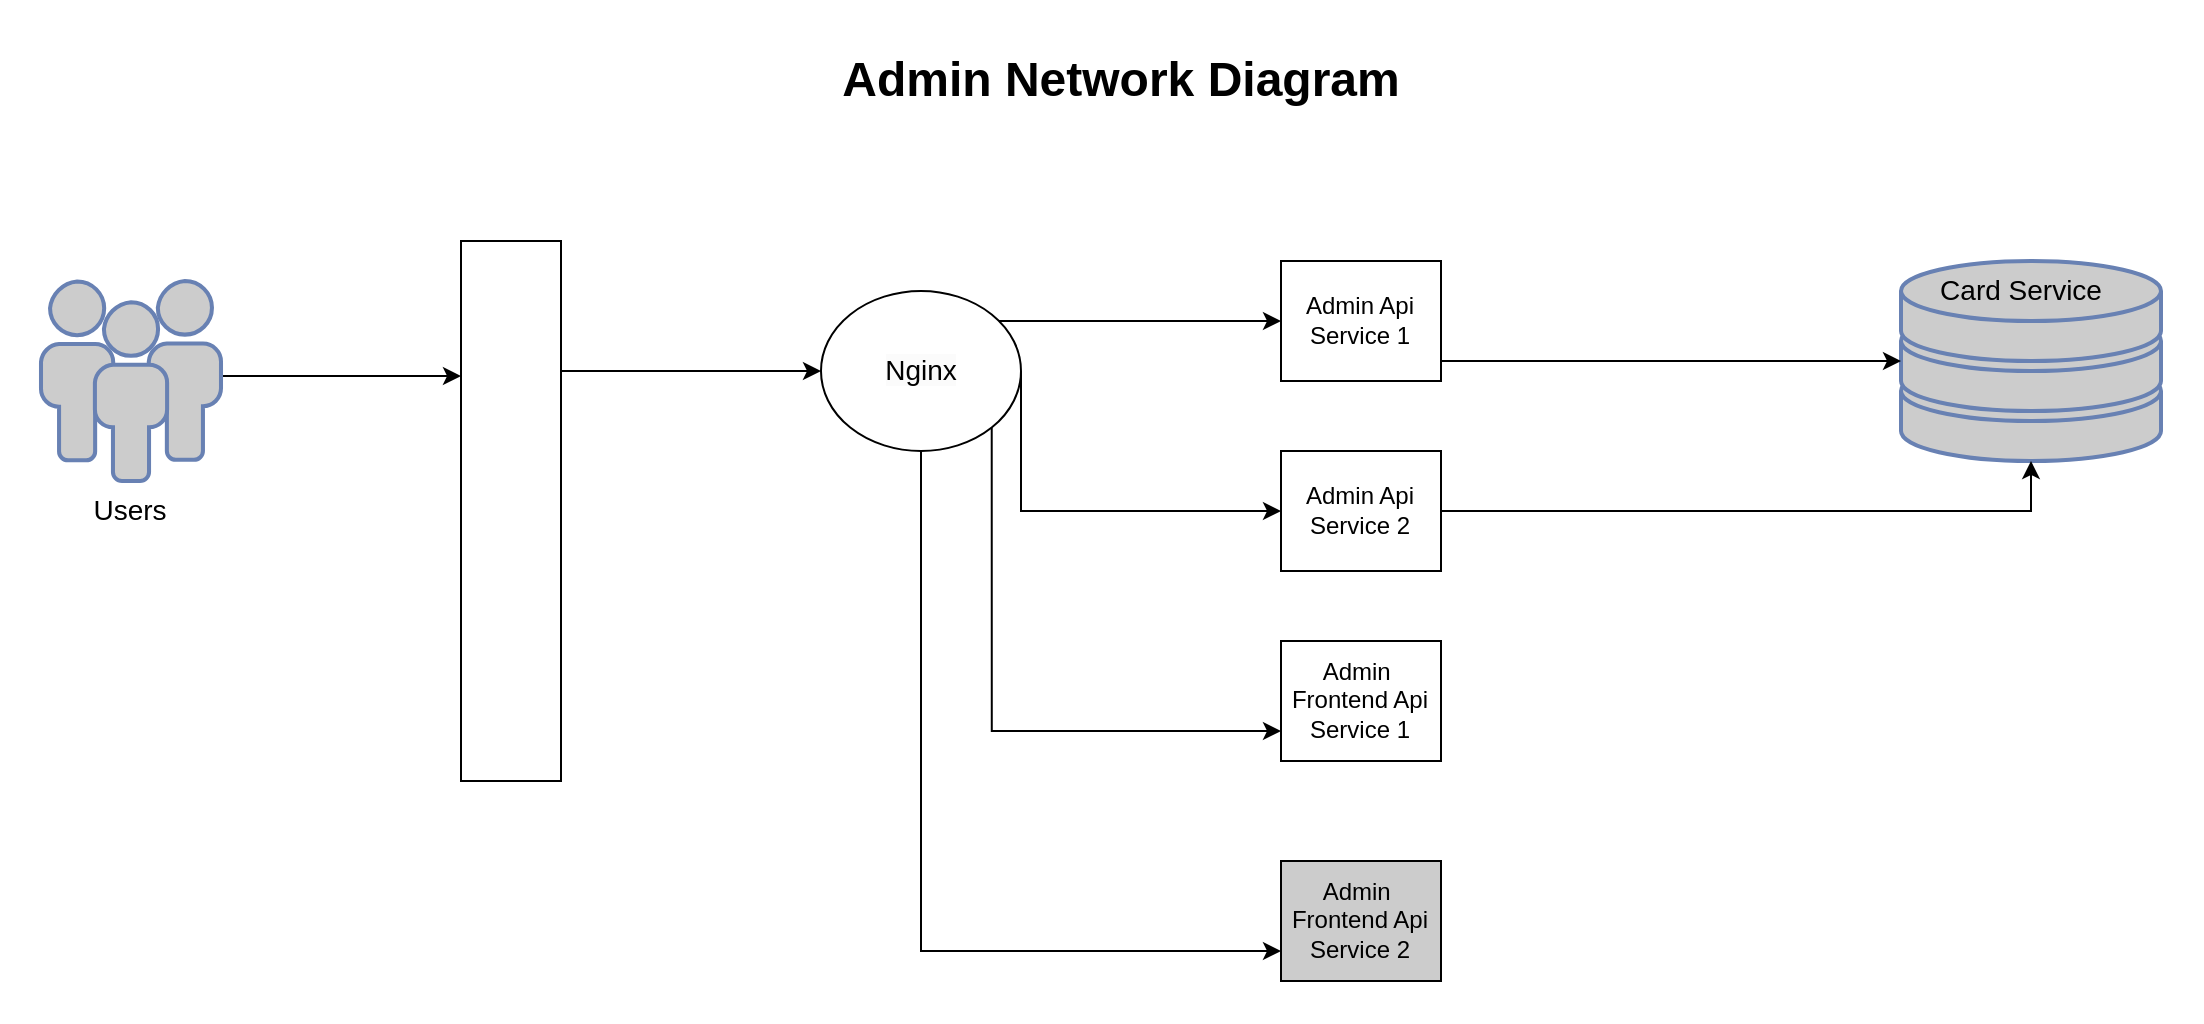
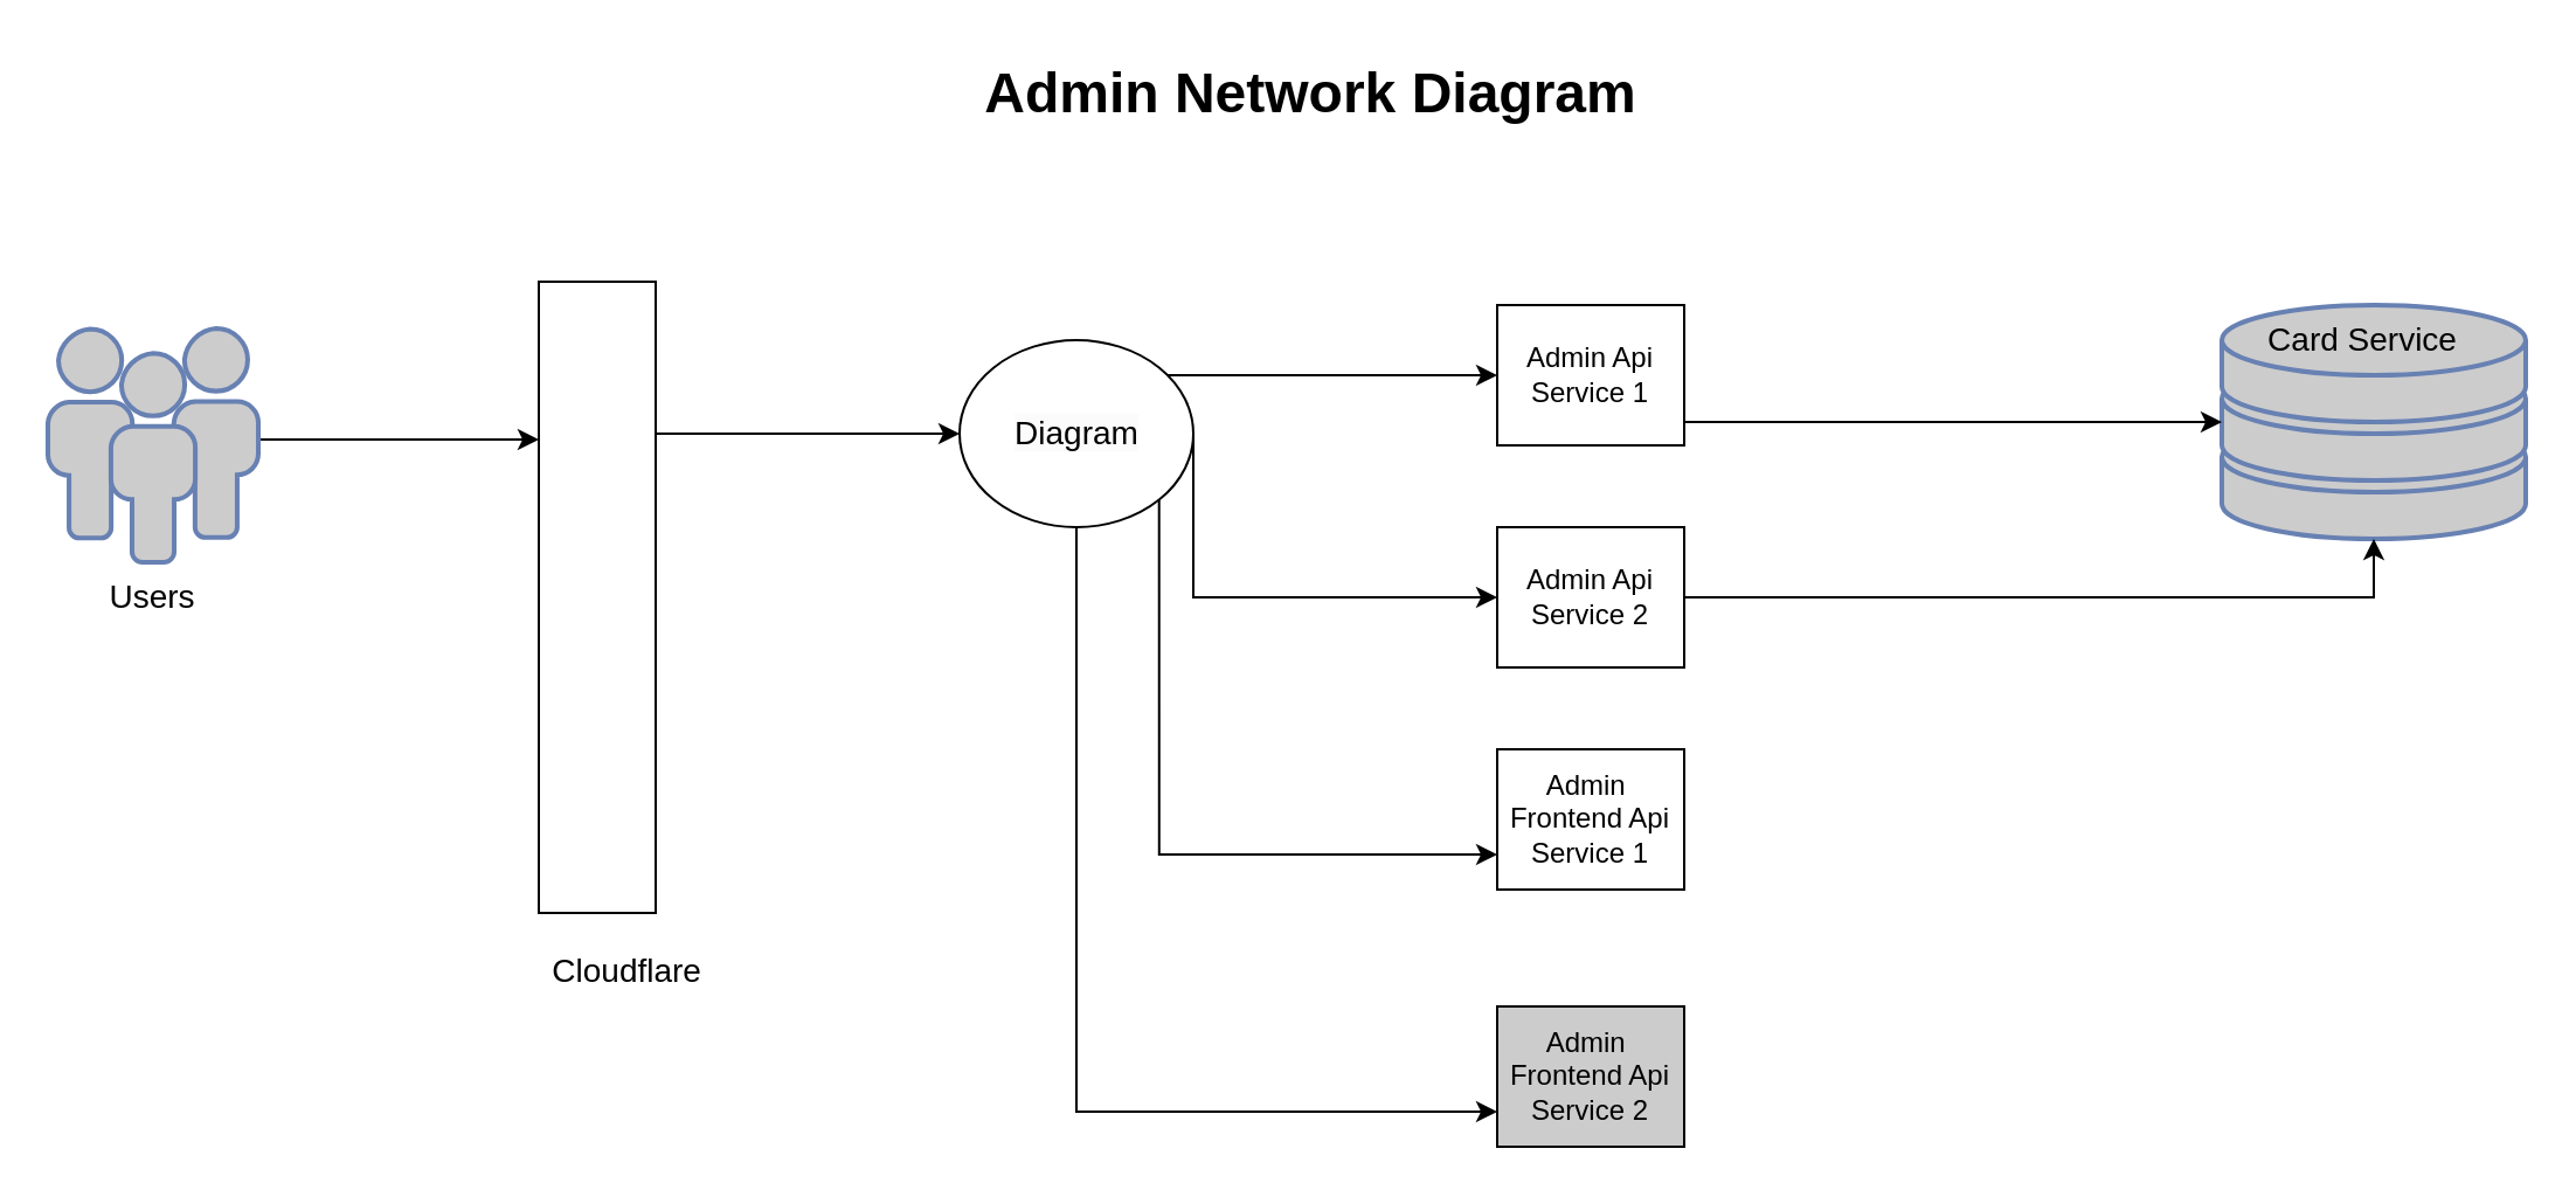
- <mxCell id="13" value="&lt;span style=&quot;color: rgb(0, 0, 0); font-family: Helvetica; font-size: 14px; font-style: normal; font-variant-ligatures: normal; font-variant-caps: normal; font-weight: 400; letter-spacing: normal; orphans: 2; text-indent: 0px; text-transform: none; widows: 2; word-spacing: 0px; -webkit-text-stroke-width: 0px; white-space: normal; background-color: rgb(251, 251, 251); text-decoration-thickness: initial; text-decoration-style: initial; text-decoration-color: initial; float: none; display: inline !important;&quot;&gt;Nginx&lt;/span&gt;" style="text;whiteSpace=wrap;html=1;align=center;" parent="1" vertex="1"><mxGeometry x="422.5" y="170" width="75" height="40" as="geometry" /></mxCell>
+ <mxCell id="13" value="&lt;span style=&quot;color: rgb(0, 0, 0); font-family: Helvetica; font-size: 14px; font-style: normal; font-variant-ligatures: normal; font-variant-caps: normal; font-weight: 400; letter-spacing: normal; orphans: 2; text-indent: 0px; text-transform: none; widows: 2; word-spacing: 0px; -webkit-text-stroke-width: 0px; white-space: normal; background-color: rgb(251, 251, 251); text-decoration-thickness: initial; text-decoration-style: initial; text-decoration-color: initial; float: none; display: inline !important;&quot;&gt;Diagram&lt;/span&gt;" style="text;whiteSpace=wrap;html=1;align=center;" parent="1" vertex="1"><mxGeometry x="422.5" y="170" width="75" height="40" as="geometry" /></mxCell>
+ <mxCell id="16" value="&lt;font style=&quot;font-size: 14px;&quot;&gt;Cloudflare&amp;nbsp;&lt;/font&gt;" style="text;html=1;align=center;verticalAlign=middle;whiteSpace=wrap;rounded=0;" parent="1" vertex="1"><mxGeometry x="240" y="400" width="60" height="30" as="geometry" /></mxCell>
